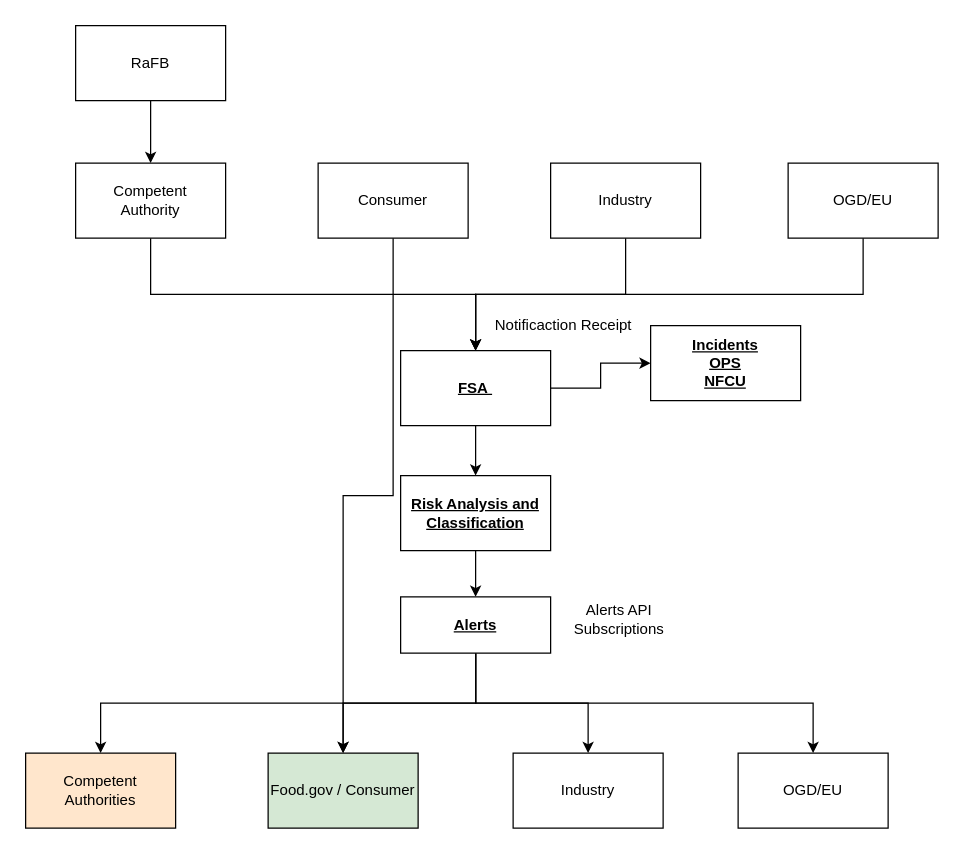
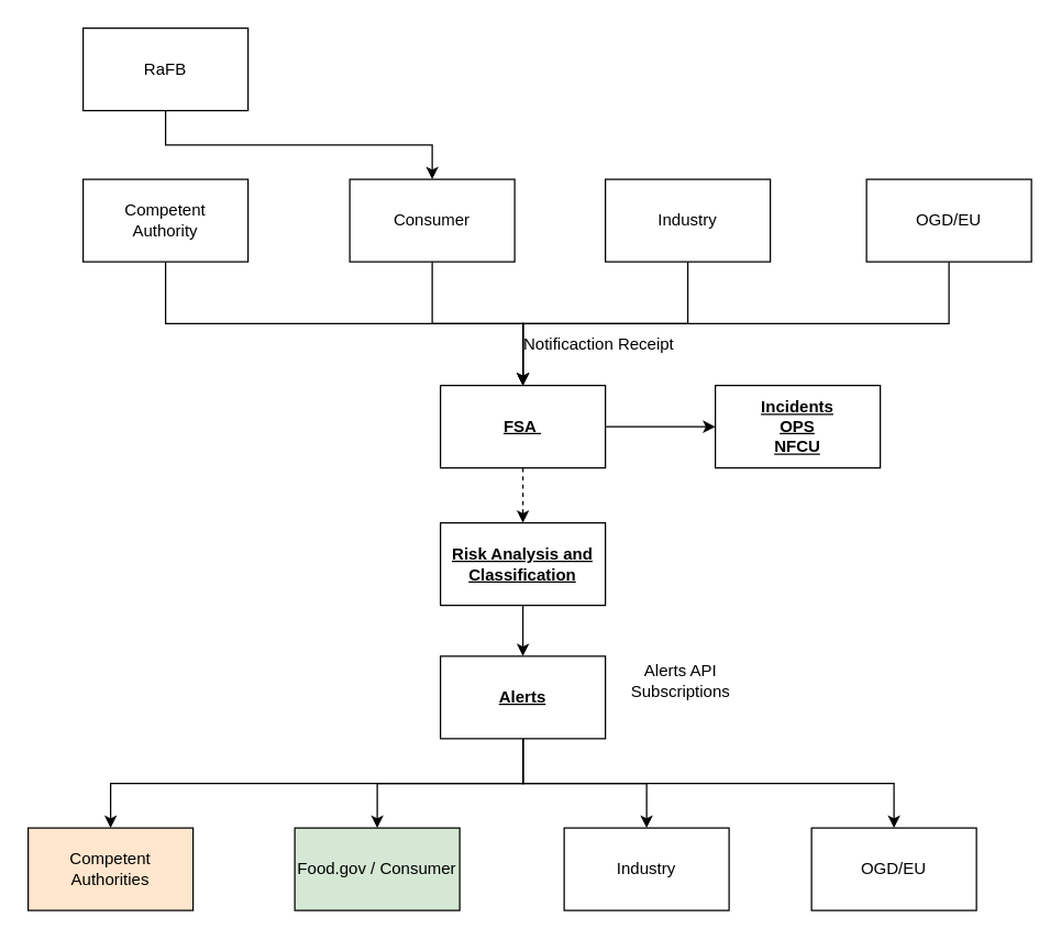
- <mxCell id="9" style="edgeStyle=orthogonalEdgeStyle;rounded=0;orthogonalLoop=1;jettySize=auto;html=1;exitX=0.5;exitY=1;exitDx=0;exitDy=0;" edge="1" parent="1" source="10" target="7"><mxGeometry relative="1" as="geometry" /></mxCell>
+ <mxCell id="9" style="edgeStyle=orthogonalEdgeStyle;rounded=0;orthogonalLoop=1;jettySize=auto;html=1;exitX=0.5;exitY=1;exitDx=0;exitDy=0;" edge="1" parent="1" source="10" target="12"><mxGeometry relative="1" as="geometry" /></mxCell>
- <mxCell id="28" value="Notificaction Receipt" style="text;html=1;align=center;verticalAlign=middle;resizable=0;points=[];autosize=1;" vertex="1" parent="1"><mxGeometry x="390" y="250" width="120" height="20" as="geometry" /></mxCell>
+ <mxCell id="28" value="Notificaction Receipt" style="text;html=1;align=center;verticalAlign=middle;resizable=0;points=[];autosize=1;" vertex="1" parent="1"><mxGeometry x="375" y="240" width="120" height="20" as="geometry" /></mxCell>
- <mxCell id="5" value="&lt;b&gt;&lt;u&gt;Incidents&lt;br&gt;OPS&lt;br&gt;NFCU&lt;br&gt;&lt;/u&gt;&lt;/b&gt;" style="rounded=0;whiteSpace=wrap;html=1;" vertex="1" parent="1"><mxGeometry x="520" y="260" width="120" height="60" as="geometry" /></mxCell>
+ <mxCell id="5" value="&lt;b&gt;&lt;u&gt;Incidents&lt;br&gt;OPS&lt;br&gt;NFCU&lt;br&gt;&lt;/u&gt;&lt;/b&gt;" style="rounded=0;whiteSpace=wrap;html=1;" vertex="1" parent="1"><mxGeometry x="520" y="280" width="120" height="60" as="geometry" /></mxCell>
- <mxCell id="2" style="edgeStyle=orthogonalEdgeStyle;rounded=0;orthogonalLoop=1;jettySize=auto;html=1;exitX=0.5;exitY=1;exitDx=0;exitDy=0;entryX=0.5;entryY=0;entryDx=0;entryDy=0;" edge="1" parent="1" source="4" target="16"><mxGeometry relative="1" as="geometry" /></mxCell>
+ <mxCell id="2" style="edgeStyle=orthogonalEdgeStyle;rounded=0;orthogonalLoop=1;jettySize=auto;html=1;exitX=0.5;exitY=1;exitDx=0;exitDy=0;entryX=0.5;entryY=0;entryDx=0;entryDy=0;dashed=1;" edge="1" parent="1" source="4" target="16"><mxGeometry relative="1" as="geometry" /></mxCell>
- <mxCell id="11" style="edgeStyle=orthogonalEdgeStyle;rounded=0;orthogonalLoop=1;jettySize=auto;html=1;exitX=0.5;exitY=1;exitDx=0;exitDy=0;" edge="1" parent="1" source="12" target="24"><mxGeometry relative="1" as="geometry" /></mxCell>
+ <mxCell id="11" style="edgeStyle=orthogonalEdgeStyle;rounded=0;orthogonalLoop=1;jettySize=auto;html=1;exitX=0.5;exitY=1;exitDx=0;exitDy=0;entryX=0.5;entryY=0;entryDx=0;entryDy=0;" edge="1" parent="1" source="12" target="4"><mxGeometry relative="1" as="geometry" /></mxCell>
- <mxCell id="21" value="&lt;b&gt;&lt;u&gt;Alerts&lt;/u&gt;&lt;/b&gt;" style="rounded=0;whiteSpace=wrap;html=1;" vertex="1" parent="1"><mxGeometry x="320" y="477" width="120" height="45" as="geometry" /></mxCell>
+ <mxCell id="21" value="&lt;b&gt;&lt;u&gt;Alerts&lt;/u&gt;&lt;/b&gt;" style="rounded=0;whiteSpace=wrap;html=1;" vertex="1" parent="1"><mxGeometry x="320" y="477" width="120" height="60" as="geometry" /></mxCell>
